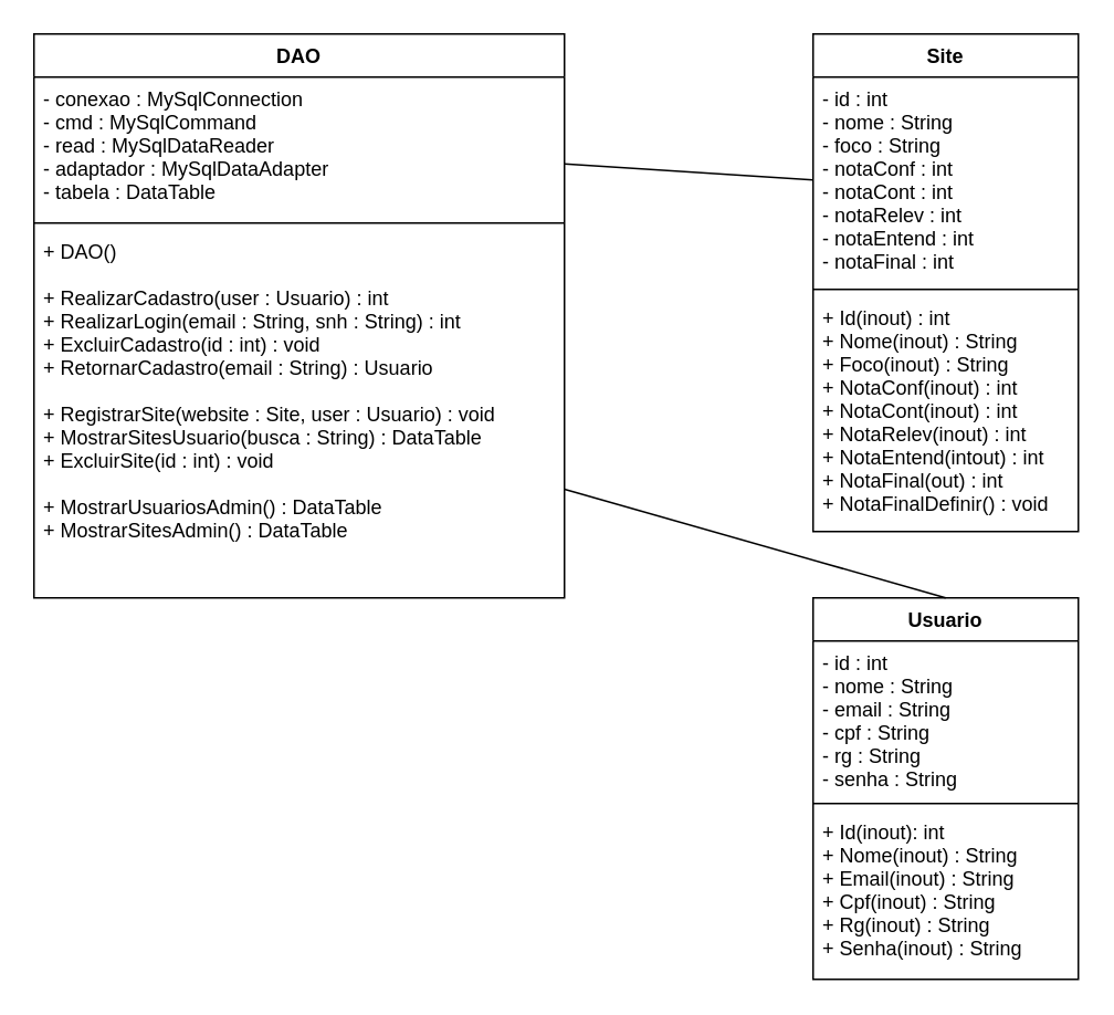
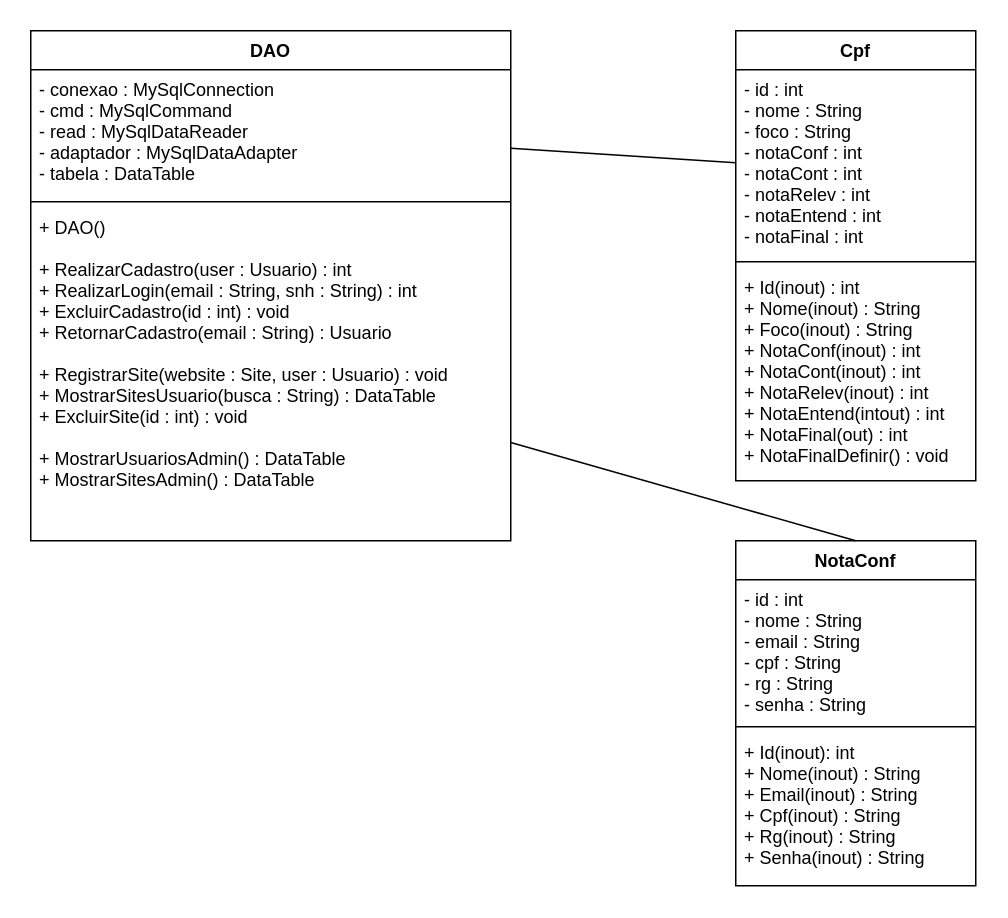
- <mxCell id="10" value="Site" style="swimlane;fontStyle=1;align=center;verticalAlign=top;childLayout=stackLayout;horizontal=1;startSize=26;horizontalStack=0;resizeParent=1;resizeParentMax=0;resizeLast=0;collapsible=1;marginBottom=0;" parent="1" vertex="1"><mxGeometry x="490" y="20" width="160" height="300" as="geometry" /></mxCell>
+ <mxCell id="10" value="Cpf" style="swimlane;fontStyle=1;align=center;verticalAlign=top;childLayout=stackLayout;horizontal=1;startSize=26;horizontalStack=0;resizeParent=1;resizeParentMax=0;resizeLast=0;collapsible=1;marginBottom=0;" parent="1" vertex="1"><mxGeometry x="490" y="20" width="160" height="300" as="geometry" /></mxCell>
- <mxCell id="6" value="Usuario" style="swimlane;fontStyle=1;align=center;verticalAlign=top;childLayout=stackLayout;horizontal=1;startSize=26;horizontalStack=0;resizeParent=1;resizeParentMax=0;resizeLast=0;collapsible=1;marginBottom=0;" parent="1" vertex="1"><mxGeometry x="490" y="360" width="160" height="230" as="geometry" /></mxCell>
+ <mxCell id="6" value="NotaConf" style="swimlane;fontStyle=1;align=center;verticalAlign=top;childLayout=stackLayout;horizontal=1;startSize=26;horizontalStack=0;resizeParent=1;resizeParentMax=0;resizeLast=0;collapsible=1;marginBottom=0;" parent="1" vertex="1"><mxGeometry x="490" y="360" width="160" height="230" as="geometry" /></mxCell>
